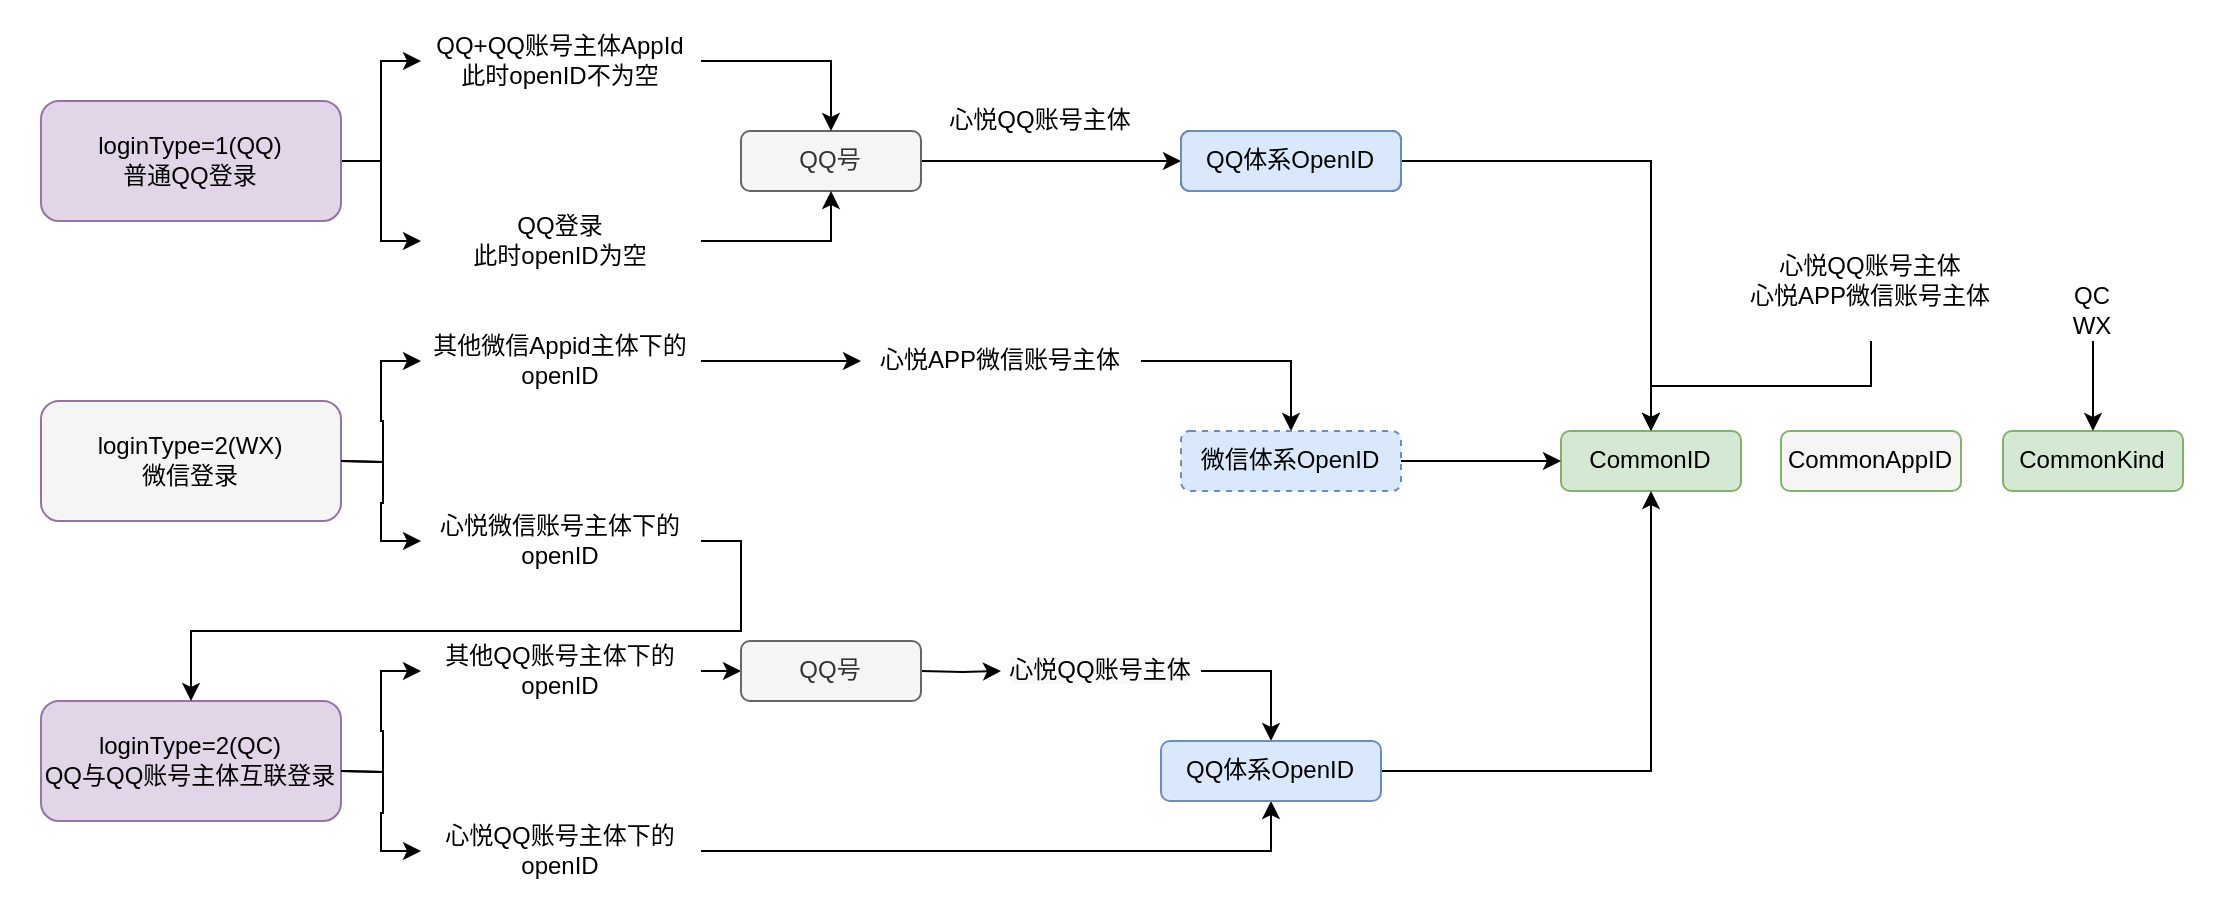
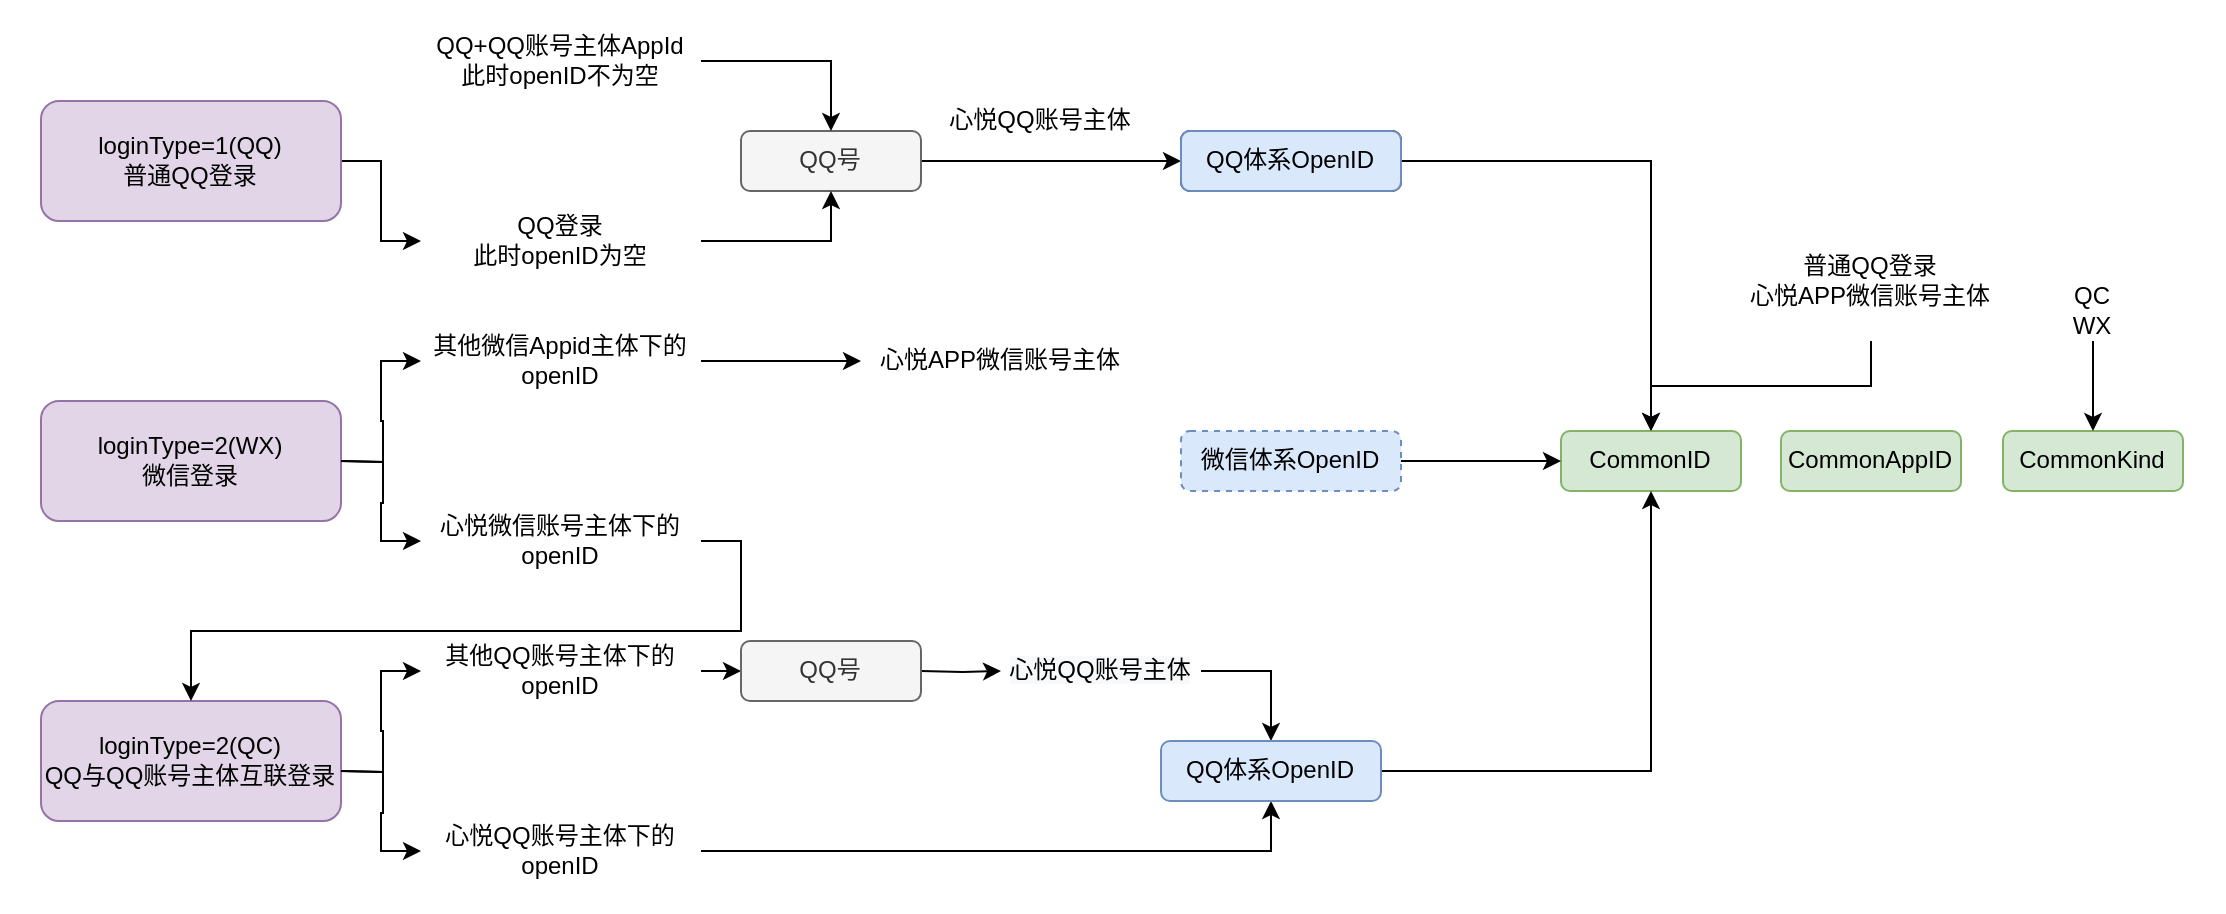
- <mxCell id="2" style="edgeStyle=orthogonalEdgeStyle;rounded=0;orthogonalLoop=1;jettySize=auto;html=1;exitX=1;exitY=0.5;exitDx=0;exitDy=0;entryX=0;entryY=0.5;entryDx=0;entryDy=0;" edge="1" parent="1" source="4" target="10"><mxGeometry relative="1" as="geometry" /></mxCell>
- <mxCell id="44" value="心悦QQ账号主体&lt;br&gt;心悦APP微信账号主体" style="text;html=1;strokeColor=none;fillColor=none;align=center;verticalAlign=middle;whiteSpace=wrap;rounded=0;" vertex="1" parent="1"><mxGeometry x="865" y="110" width="140" height="60" as="geometry" /></mxCell>
+ <mxCell id="44" value="普通QQ登录&lt;br&gt;心悦APP微信账号主体" style="text;html=1;strokeColor=none;fillColor=none;align=center;verticalAlign=middle;whiteSpace=wrap;rounded=0;" vertex="1" parent="1"><mxGeometry x="865" y="110" width="140" height="60" as="geometry" /></mxCell>
- <mxCell id="21" style="edgeStyle=orthogonalEdgeStyle;rounded=0;orthogonalLoop=1;jettySize=auto;html=1;exitX=1;exitY=0.5;exitDx=0;exitDy=0;entryX=0.5;entryY=0;entryDx=0;entryDy=0;" edge="1" parent="1" source="31" target="26"><mxGeometry relative="1" as="geometry"><Array as="points"><mxPoint x="645" y="180" /></Array></mxGeometry></mxCell>
- <mxCell id="5" value="loginType=2(WX)&lt;br&gt;微信登录" style="rounded=1;whiteSpace=wrap;html=1;fillColor=#f5f5f5;strokeColor=#9673a6;" vertex="1" parent="1"><mxGeometry x="20" y="200" width="150" height="60" as="geometry" /></mxCell>
+ <mxCell id="5" value="loginType=2(WX)&lt;br&gt;微信登录" style="rounded=1;whiteSpace=wrap;html=1;fillColor=#e1d5e7;strokeColor=#9673a6;" vertex="1" parent="1"><mxGeometry x="20" y="200" width="150" height="60" as="geometry" /></mxCell>
- <mxCell id="17" value="CommonAppID" style="rounded=1;whiteSpace=wrap;html=1;fillColor=#f5f5f5;strokeColor=#82b366;" vertex="1" parent="1"><mxGeometry x="890" y="215" width="90" height="30" as="geometry" /></mxCell>
+ <mxCell id="17" value="CommonAppID" style="rounded=1;whiteSpace=wrap;html=1;fillColor=#d5e8d4;strokeColor=#82b366;" vertex="1" parent="1"><mxGeometry x="890" y="215" width="90" height="30" as="geometry" /></mxCell>
